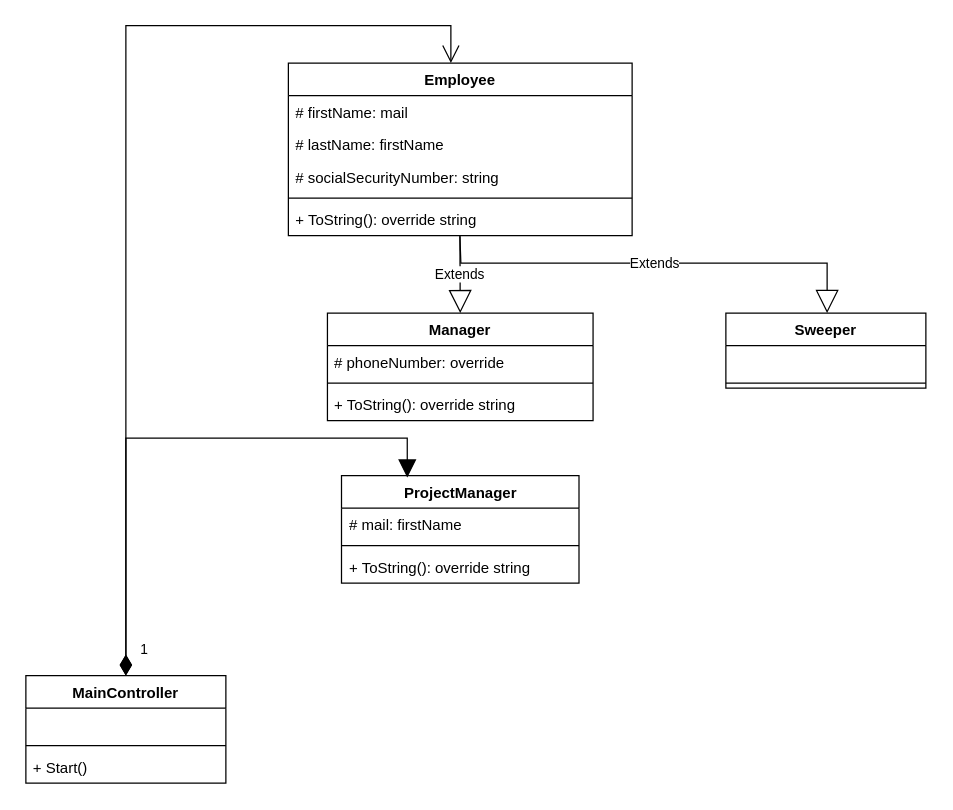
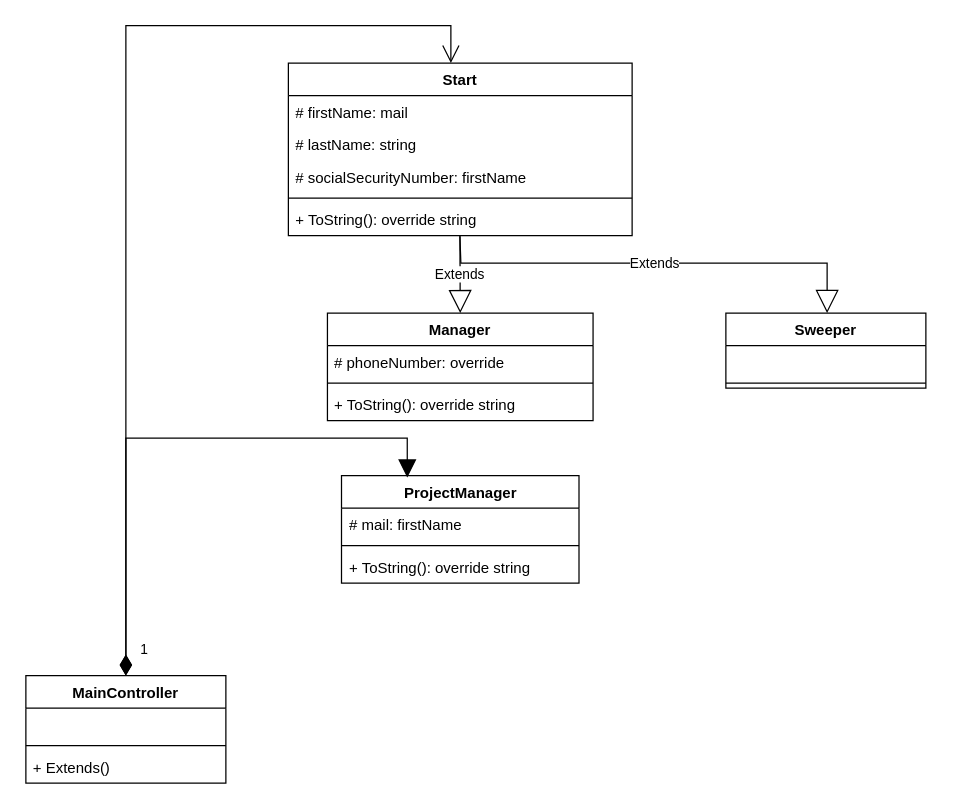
- <mxCell id="2" value="Employee" style="swimlane;fontStyle=1;align=center;verticalAlign=top;childLayout=stackLayout;horizontal=1;startSize=26;horizontalStack=0;resizeParent=1;resizeParentMax=0;resizeLast=0;collapsible=1;marginBottom=0;whiteSpace=wrap;html=1;" vertex="1" parent="1"><mxGeometry x="230" y="50" width="275" height="138" as="geometry" /></mxCell>
+ <mxCell id="2" value="Start" style="swimlane;fontStyle=1;align=center;verticalAlign=top;childLayout=stackLayout;horizontal=1;startSize=26;horizontalStack=0;resizeParent=1;resizeParentMax=0;resizeLast=0;collapsible=1;marginBottom=0;whiteSpace=wrap;html=1;" vertex="1" parent="1"><mxGeometry x="230" y="50" width="275" height="138" as="geometry" /></mxCell>
- <mxCell id="4" value="# lastName: firstName" style="text;strokeColor=none;fillColor=none;align=left;verticalAlign=top;spacingLeft=4;spacingRight=4;overflow=hidden;rotatable=0;points=[[0,0.5],[1,0.5]];portConstraint=eastwest;whiteSpace=wrap;html=1;" vertex="1" parent="2"><mxGeometry y="52" width="275" height="26" as="geometry" /></mxCell>
+ <mxCell id="4" value="# lastName: string" style="text;strokeColor=none;fillColor=none;align=left;verticalAlign=top;spacingLeft=4;spacingRight=4;overflow=hidden;rotatable=0;points=[[0,0.5],[1,0.5]];portConstraint=eastwest;whiteSpace=wrap;html=1;" vertex="1" parent="2"><mxGeometry y="52" width="275" height="26" as="geometry" /></mxCell>
- <mxCell id="5" value="# socialSecurityNumber: string" style="text;strokeColor=none;fillColor=none;align=left;verticalAlign=top;spacingLeft=4;spacingRight=4;overflow=hidden;rotatable=0;points=[[0,0.5],[1,0.5]];portConstraint=eastwest;whiteSpace=wrap;html=1;" vertex="1" parent="2"><mxGeometry y="78" width="275" height="26" as="geometry" /></mxCell>
+ <mxCell id="5" value="# socialSecurityNumber: firstName" style="text;strokeColor=none;fillColor=none;align=left;verticalAlign=top;spacingLeft=4;spacingRight=4;overflow=hidden;rotatable=0;points=[[0,0.5],[1,0.5]];portConstraint=eastwest;whiteSpace=wrap;html=1;" vertex="1" parent="2"><mxGeometry y="78" width="275" height="26" as="geometry" /></mxCell>
- <mxCell id="23" value="+ Start()" style="text;strokeColor=none;fillColor=none;align=left;verticalAlign=top;spacingLeft=4;spacingRight=4;overflow=hidden;rotatable=0;points=[[0,0.5],[1,0.5]];portConstraint=eastwest;whiteSpace=wrap;html=1;" vertex="1" parent="20"><mxGeometry y="60" width="160" height="26" as="geometry" /></mxCell>
+ <mxCell id="23" value="+ Extends()" style="text;strokeColor=none;fillColor=none;align=left;verticalAlign=top;spacingLeft=4;spacingRight=4;overflow=hidden;rotatable=0;points=[[0,0.5],[1,0.5]];portConstraint=eastwest;whiteSpace=wrap;html=1;" vertex="1" parent="20"><mxGeometry y="60" width="160" height="26" as="geometry" /></mxCell>
